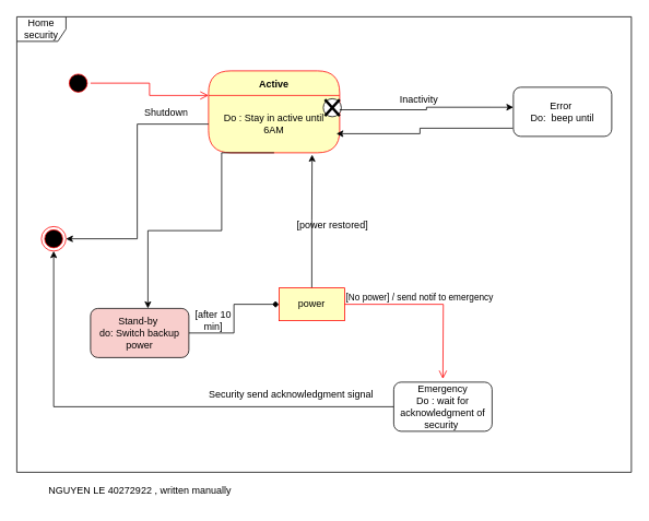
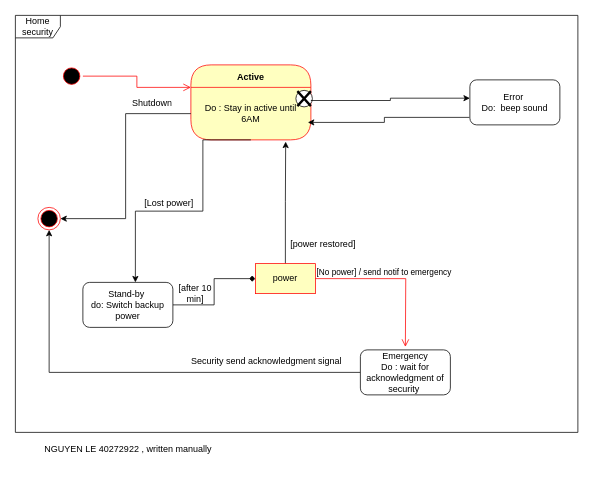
- <mxCell id="26" value="Inactivity&amp;nbsp; &amp;nbsp;" style="text;html=1;align=center;verticalAlign=middle;whiteSpace=wrap;rounded=0;" vertex="1" parent="1"><mxGeometry x="450" y="106" width="132" height="30" as="geometry" /></mxCell>
- <mxCell id="21" value="Error&amp;nbsp;&lt;div&gt;Do:&amp;nbsp; beep until&lt;/div&gt;" style="rounded=1;whiteSpace=wrap;html=1;" vertex="1" parent="1"><mxGeometry x="626" y="106" width="120" height="60" as="geometry" /></mxCell>
+ <mxCell id="21" value="Error&amp;nbsp;&lt;div&gt;Do:&amp;nbsp; beep sound&lt;/div&gt;" style="rounded=1;whiteSpace=wrap;html=1;" vertex="1" parent="1"><mxGeometry x="626" y="106" width="120" height="60" as="geometry" /></mxCell>
+ <mxCell id="24" value="[Lost power]" style="text;html=1;align=center;verticalAlign=middle;whiteSpace=wrap;rounded=0;" vertex="1" parent="1"><mxGeometry x="180" y="256" width="90" height="30" as="geometry" /></mxCell>
- <mxCell id="17" value="&lt;span style=&quot;font-weight: normal;&quot;&gt;[power restored]&lt;/span&gt;" style="text;align=center;fontStyle=1;verticalAlign=middle;spacingLeft=3;spacingRight=3;strokeColor=none;rotatable=0;points=[[0,0.5],[1,0.5]];portConstraint=eastwest;html=1;" vertex="1" parent="1"><mxGeometry x="365" y="262" width="80" height="26" as="geometry" /></mxCell>
+ <mxCell id="17" value="&lt;span style=&quot;font-weight: normal;&quot;&gt;[power restored]&lt;/span&gt;" style="text;align=center;fontStyle=1;verticalAlign=middle;spacingLeft=3;spacingRight=3;strokeColor=none;rotatable=0;points=[[0,0.5],[1,0.5]];portConstraint=eastwest;html=1;" vertex="1" parent="1"><mxGeometry x="390" y="312" width="80" height="26" as="geometry" /></mxCell>
- <mxCell id="12" value="Stand-by&amp;nbsp;&lt;div&gt;do: Switch backup power&lt;/div&gt;" style="rounded=1;whiteSpace=wrap;html=1;fillColor=#f8cecc;" vertex="1" parent="1"><mxGeometry x="110" y="376" width="120" height="60" as="geometry" /></mxCell>
+ <mxCell id="12" value="Stand-by&amp;nbsp;&lt;div&gt;do: Switch backup power&lt;/div&gt;" style="rounded=1;whiteSpace=wrap;html=1;" vertex="1" parent="1"><mxGeometry x="110" y="376" width="120" height="60" as="geometry" /></mxCell>
